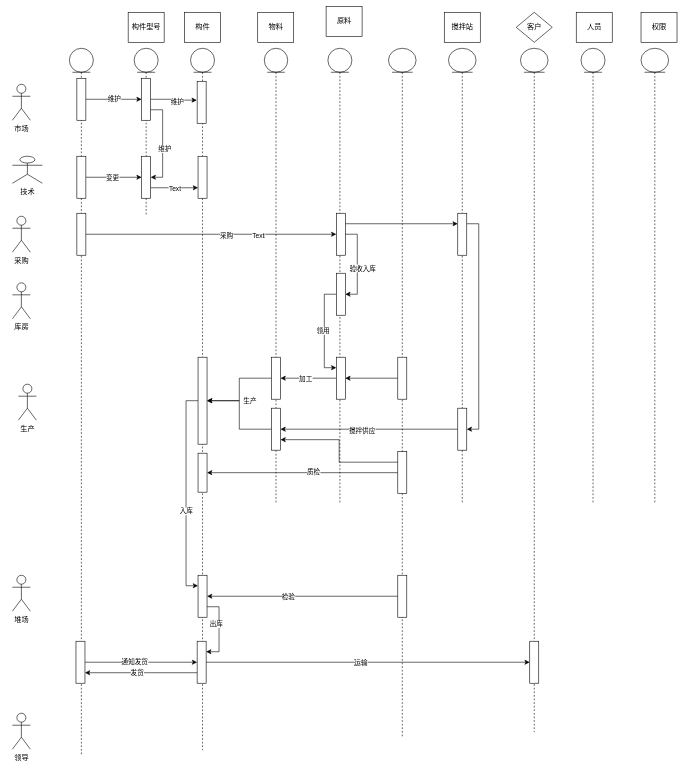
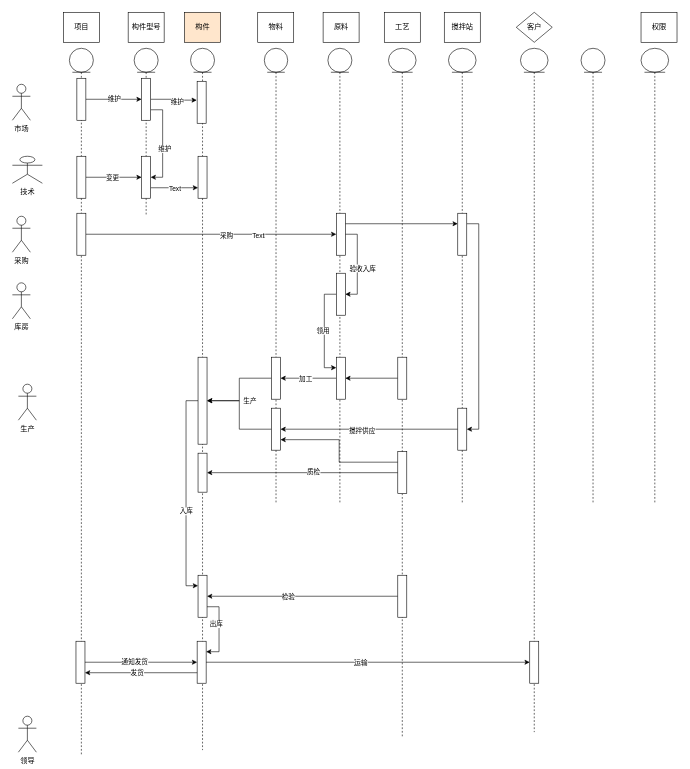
- <mxCell id="27" value="原料" style="html=1;shadow=0;" parent="1" vertex="1"><mxGeometry x="543" y="10" width="60" height="50" as="geometry" /></mxCell>
+ <mxCell id="27" value="原料" style="html=1;shadow=0;" parent="1" vertex="1"><mxGeometry x="538" y="20" width="60" height="50" as="geometry" /></mxCell>
+ <mxCell id="23" value="项目" style="html=1;shadow=0;" parent="1" vertex="1"><mxGeometry x="105" y="20" width="60" height="50" as="geometry" /></mxCell>
- <mxCell id="25" value="构件" style="html=1;shadow=0;" parent="1" vertex="1"><mxGeometry x="307" y="20" width="60" height="50" as="geometry" /></mxCell>
+ <mxCell id="25" value="构件" style="html=1;shadow=0;fillColor=#ffe6cc;" parent="1" vertex="1"><mxGeometry x="307" y="20" width="60" height="50" as="geometry" /></mxCell>
+ <mxCell id="69" value="工艺" style="html=1;shadow=0;" parent="1" vertex="1"><mxGeometry x="640" y="20" width="60" height="50" as="geometry" /></mxCell>
- <mxCell id="67" value="人员" style="html=1;shadow=0;" parent="1" vertex="1"><mxGeometry x="960" y="20" width="60" height="50" as="geometry" /></mxCell>
- <mxCell id="6" value="堆场" style="shape=umlActor;verticalLabelPosition=bottom;verticalAlign=top;html=1;outlineConnect=0;flipV=0;" parent="1" vertex="1"><mxGeometry x="20" y="958.5" width="30" height="60" as="geometry" /></mxCell>
- <mxCell id="65" value="领导" style="shape=umlActor;verticalLabelPosition=bottom;verticalAlign=top;html=1;outlineConnect=0;flipV=0;" parent="1" vertex="1"><mxGeometry x="20" y="1188.5" width="30" height="60" as="geometry" /></mxCell>
+ <mxCell id="65" value="领导" style="shape=umlActor;verticalLabelPosition=bottom;verticalAlign=top;html=1;outlineConnect=0;flipV=0;" parent="1" vertex="1"><mxGeometry x="30" y="1193.5" width="30" height="60" as="geometry" /></mxCell>
